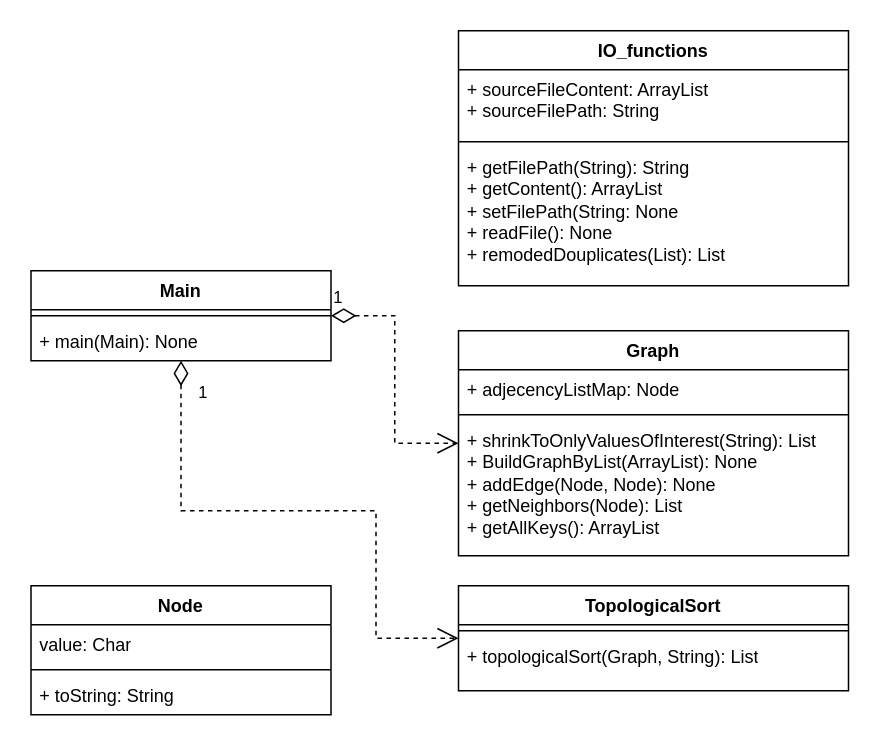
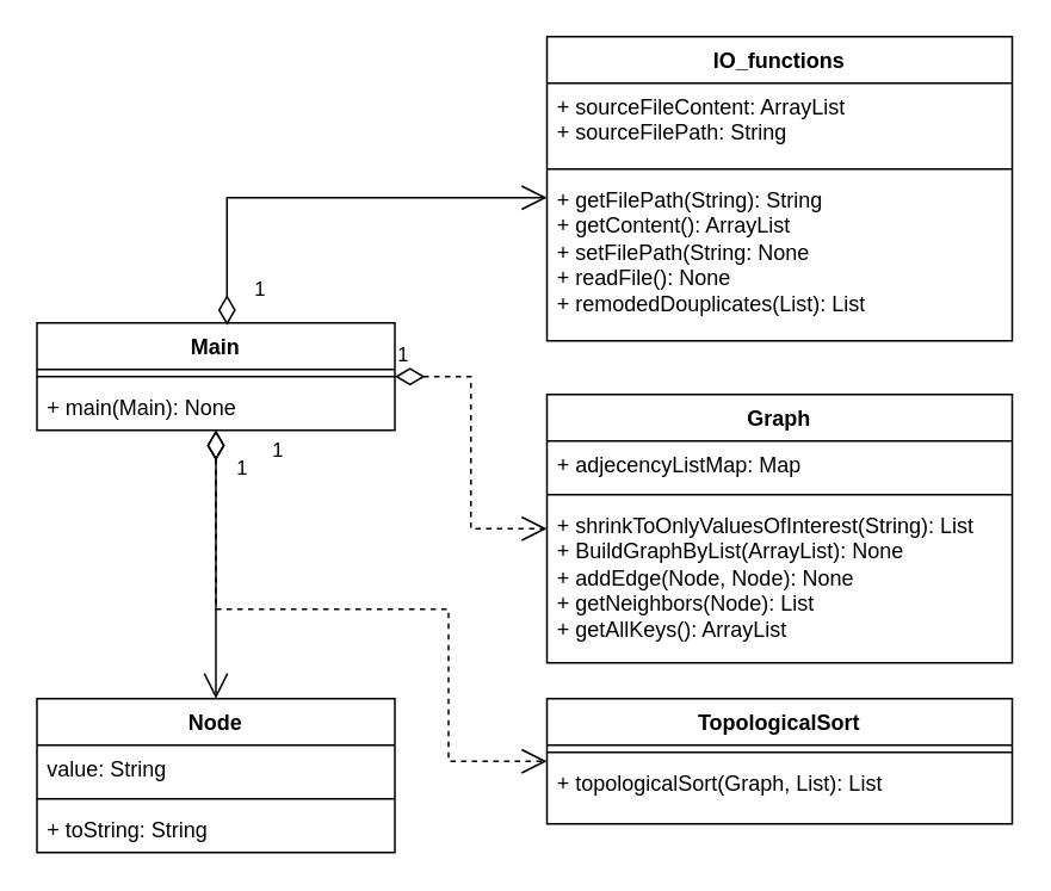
+ <mxCell id="20" value="1" style="endArrow=open;html=1;endSize=12;startArrow=diamondThin;startSize=14;startFill=0;edgeStyle=orthogonalEdgeStyle;align=left;verticalAlign=bottom;rounded=0;exitX=0.531;exitY=0.021;exitDx=0;exitDy=0;exitPerimeter=0;" edge="1" parent="1" source="10" target="6"><mxGeometry x="-0.91" y="-14" relative="1" as="geometry"><mxPoint x="220" y="220" as="sourcePoint" /><mxPoint x="250" y="144" as="targetPoint" /><Array as="points"><mxPoint x="126" y="110" /></Array><mxPoint as="offset" /></mxGeometry></mxCell>
- <mxCell id="3" value="+ adjecencyListMap: Node" style="text;strokeColor=none;fillColor=none;align=left;verticalAlign=top;spacingLeft=4;spacingRight=4;overflow=hidden;rotatable=0;points=[[0,0.5],[1,0.5]];portConstraint=eastwest;whiteSpace=wrap;html=1;" vertex="1" parent="2"><mxGeometry y="26" width="260" height="26" as="geometry" /></mxCell>
+ <mxCell id="3" value="+ adjecencyListMap: Map" style="text;strokeColor=none;fillColor=none;align=left;verticalAlign=top;spacingLeft=4;spacingRight=4;overflow=hidden;rotatable=0;points=[[0,0.5],[1,0.5]];portConstraint=eastwest;whiteSpace=wrap;html=1;" vertex="1" parent="2"><mxGeometry y="26" width="260" height="26" as="geometry" /></mxCell>
+ <mxCell id="22" value="1" style="endArrow=open;html=1;endSize=12;startArrow=diamondThin;startSize=14;startFill=0;edgeStyle=orthogonalEdgeStyle;align=left;verticalAlign=bottom;rounded=0;" edge="1" parent="1" source="10" target="13"><mxGeometry x="-0.733" y="30" relative="1" as="geometry"><mxPoint x="180" y="310" as="sourcePoint" /><mxPoint x="340" y="310" as="targetPoint" /><mxPoint as="offset" /></mxGeometry></mxCell>
- <mxCell id="14" value="value: Char" style="text;strokeColor=none;fillColor=none;align=left;verticalAlign=top;spacingLeft=4;spacingRight=4;overflow=hidden;rotatable=0;points=[[0,0.5],[1,0.5]];portConstraint=eastwest;whiteSpace=wrap;html=1;" vertex="1" parent="13"><mxGeometry y="26" width="200" height="26" as="geometry" /></mxCell>
+ <mxCell id="14" value="value: String" style="text;strokeColor=none;fillColor=none;align=left;verticalAlign=top;spacingLeft=4;spacingRight=4;overflow=hidden;rotatable=0;points=[[0,0.5],[1,0.5]];portConstraint=eastwest;whiteSpace=wrap;html=1;" vertex="1" parent="13"><mxGeometry y="26" width="200" height="26" as="geometry" /></mxCell>
- <mxCell id="19" value="&lt;div&gt;+ topologicalSort(Graph, String): List&lt;/div&gt;" style="text;strokeColor=none;fillColor=none;align=left;verticalAlign=top;spacingLeft=4;spacingRight=4;overflow=hidden;rotatable=0;points=[[0,0.5],[1,0.5]];portConstraint=eastwest;whiteSpace=wrap;html=1;" vertex="1" parent="17"><mxGeometry y="34" width="260" height="36" as="geometry" /></mxCell>
+ <mxCell id="19" value="&lt;div&gt;+ topologicalSort(Graph, List): List&lt;/div&gt;" style="text;strokeColor=none;fillColor=none;align=left;verticalAlign=top;spacingLeft=4;spacingRight=4;overflow=hidden;rotatable=0;points=[[0,0.5],[1,0.5]];portConstraint=eastwest;whiteSpace=wrap;html=1;" vertex="1" parent="17"><mxGeometry y="34" width="260" height="36" as="geometry" /></mxCell>
